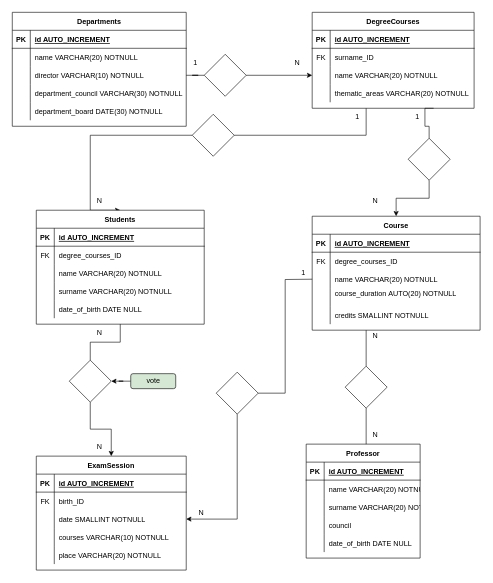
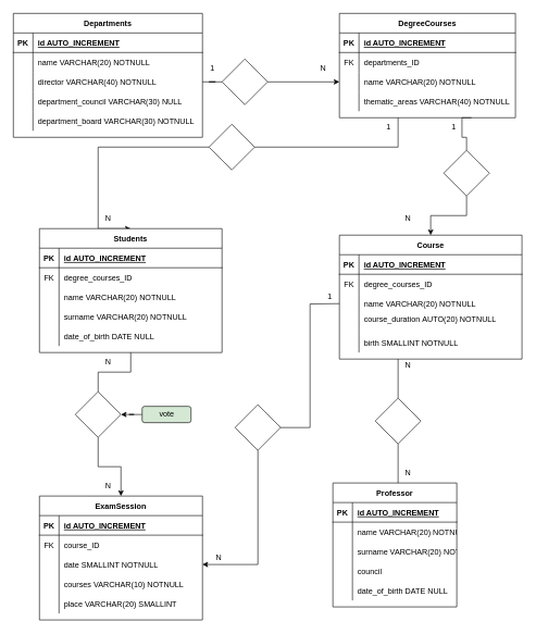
- <mxCell id="26" value="surname_ID" style="shape=partialRectangle;connectable=0;fillColor=none;top=0;left=0;bottom=0;right=0;align=left;spacingLeft=6;overflow=hidden;" vertex="1" parent="24"><mxGeometry x="30" width="240" height="30" as="geometry"><mxRectangle width="240" height="30" as="alternateBounds" /></mxGeometry></mxCell>
+ <mxCell id="26" value="departments_ID" style="shape=partialRectangle;connectable=0;fillColor=none;top=0;left=0;bottom=0;right=0;align=left;spacingLeft=6;overflow=hidden;" vertex="1" parent="24"><mxGeometry x="30" width="240" height="30" as="geometry"><mxRectangle width="240" height="30" as="alternateBounds" /></mxGeometry></mxCell>
- <mxCell id="11" value="director VARCHAR(10) NOTNULL" style="shape=partialRectangle;connectable=0;fillColor=none;top=0;left=0;bottom=0;right=0;align=left;spacingLeft=6;overflow=hidden;" vertex="1" parent="9"><mxGeometry x="30" width="260" height="30" as="geometry"><mxRectangle width="260" height="30" as="alternateBounds" /></mxGeometry></mxCell>
+ <mxCell id="11" value="director VARCHAR(40) NOTNULL" style="shape=partialRectangle;connectable=0;fillColor=none;top=0;left=0;bottom=0;right=0;align=left;spacingLeft=6;overflow=hidden;" vertex="1" parent="9"><mxGeometry x="30" width="260" height="30" as="geometry"><mxRectangle width="260" height="30" as="alternateBounds" /></mxGeometry></mxCell>
- <mxCell id="14" value="department_council VARCHAR(30) NOTNULL" style="shape=partialRectangle;connectable=0;fillColor=none;top=0;left=0;bottom=0;right=0;align=left;spacingLeft=6;overflow=hidden;" vertex="1" parent="12"><mxGeometry x="30" width="260" height="30" as="geometry"><mxRectangle width="260" height="30" as="alternateBounds" /></mxGeometry></mxCell>
+ <mxCell id="14" value="department_council VARCHAR(30) NULL" style="shape=partialRectangle;connectable=0;fillColor=none;top=0;left=0;bottom=0;right=0;align=left;spacingLeft=6;overflow=hidden;" vertex="1" parent="12"><mxGeometry x="30" width="260" height="30" as="geometry"><mxRectangle width="260" height="30" as="alternateBounds" /></mxGeometry></mxCell>
- <mxCell id="32" value="thematic_areas VARCHAR(20) NOTNULL" style="shape=partialRectangle;connectable=0;fillColor=none;top=0;left=0;bottom=0;right=0;align=left;spacingLeft=6;overflow=hidden;" vertex="1" parent="30"><mxGeometry x="30" width="240" height="30" as="geometry"><mxRectangle width="240" height="30" as="alternateBounds" /></mxGeometry></mxCell>
+ <mxCell id="32" value="thematic_areas VARCHAR(40) NOTNULL" style="shape=partialRectangle;connectable=0;fillColor=none;top=0;left=0;bottom=0;right=0;align=left;spacingLeft=6;overflow=hidden;" vertex="1" parent="30"><mxGeometry x="30" width="240" height="30" as="geometry"><mxRectangle width="240" height="30" as="alternateBounds" /></mxGeometry></mxCell>
- <mxCell id="17" value="department_board DATE(30) NOTNULL" style="shape=partialRectangle;connectable=0;fillColor=none;top=0;left=0;bottom=0;right=0;align=left;spacingLeft=6;overflow=hidden;" vertex="1" parent="15"><mxGeometry x="30" width="260" height="30" as="geometry"><mxRectangle width="260" height="30" as="alternateBounds" /></mxGeometry></mxCell>
+ <mxCell id="17" value="department_board VARCHAR(30) NOTNULL" style="shape=partialRectangle;connectable=0;fillColor=none;top=0;left=0;bottom=0;right=0;align=left;spacingLeft=6;overflow=hidden;" vertex="1" parent="15"><mxGeometry x="30" width="260" height="30" as="geometry"><mxRectangle width="260" height="30" as="alternateBounds" /></mxGeometry></mxCell>
- <mxCell id="50" value="credits SMALLINT NOTNULL" style="shape=partialRectangle;connectable=0;fillColor=none;top=0;left=0;bottom=0;right=0;align=left;spacingLeft=6;overflow=hidden;strokeColor=default;strokeWidth=1;" vertex="1" parent="48"><mxGeometry x="30" width="250" height="30" as="geometry"><mxRectangle width="250" height="30" as="alternateBounds" /></mxGeometry></mxCell>
+ <mxCell id="50" value="birth SMALLINT NOTNULL" style="shape=partialRectangle;connectable=0;fillColor=none;top=0;left=0;bottom=0;right=0;align=left;spacingLeft=6;overflow=hidden;strokeColor=default;strokeWidth=1;" vertex="1" parent="48"><mxGeometry x="30" width="250" height="30" as="geometry"><mxRectangle width="250" height="30" as="alternateBounds" /></mxGeometry></mxCell>
- <mxCell id="85" value="birth_ID" style="shape=partialRectangle;connectable=0;fillColor=none;top=0;left=0;bottom=0;right=0;align=left;spacingLeft=6;overflow=hidden;strokeColor=default;strokeWidth=1;" vertex="1" parent="83"><mxGeometry x="30" width="220" height="30" as="geometry"><mxRectangle width="220" height="30" as="alternateBounds" /></mxGeometry></mxCell>
+ <mxCell id="85" value="course_ID" style="shape=partialRectangle;connectable=0;fillColor=none;top=0;left=0;bottom=0;right=0;align=left;spacingLeft=6;overflow=hidden;strokeColor=default;strokeWidth=1;" vertex="1" parent="83"><mxGeometry x="30" width="220" height="30" as="geometry"><mxRectangle width="220" height="30" as="alternateBounds" /></mxGeometry></mxCell>
- <mxCell id="94" value="place VARCHAR(20) NOTNULL" style="shape=partialRectangle;connectable=0;fillColor=none;top=0;left=0;bottom=0;right=0;align=left;spacingLeft=6;overflow=hidden;strokeColor=default;strokeWidth=1;" vertex="1" parent="92"><mxGeometry x="30" width="220" height="30" as="geometry"><mxRectangle width="220" height="30" as="alternateBounds" /></mxGeometry></mxCell>
+ <mxCell id="94" value="place VARCHAR(20) SMALLINT" style="shape=partialRectangle;connectable=0;fillColor=none;top=0;left=0;bottom=0;right=0;align=left;spacingLeft=6;overflow=hidden;strokeColor=default;strokeWidth=1;" vertex="1" parent="92"><mxGeometry x="30" width="220" height="30" as="geometry"><mxRectangle width="220" height="30" as="alternateBounds" /></mxGeometry></mxCell>
